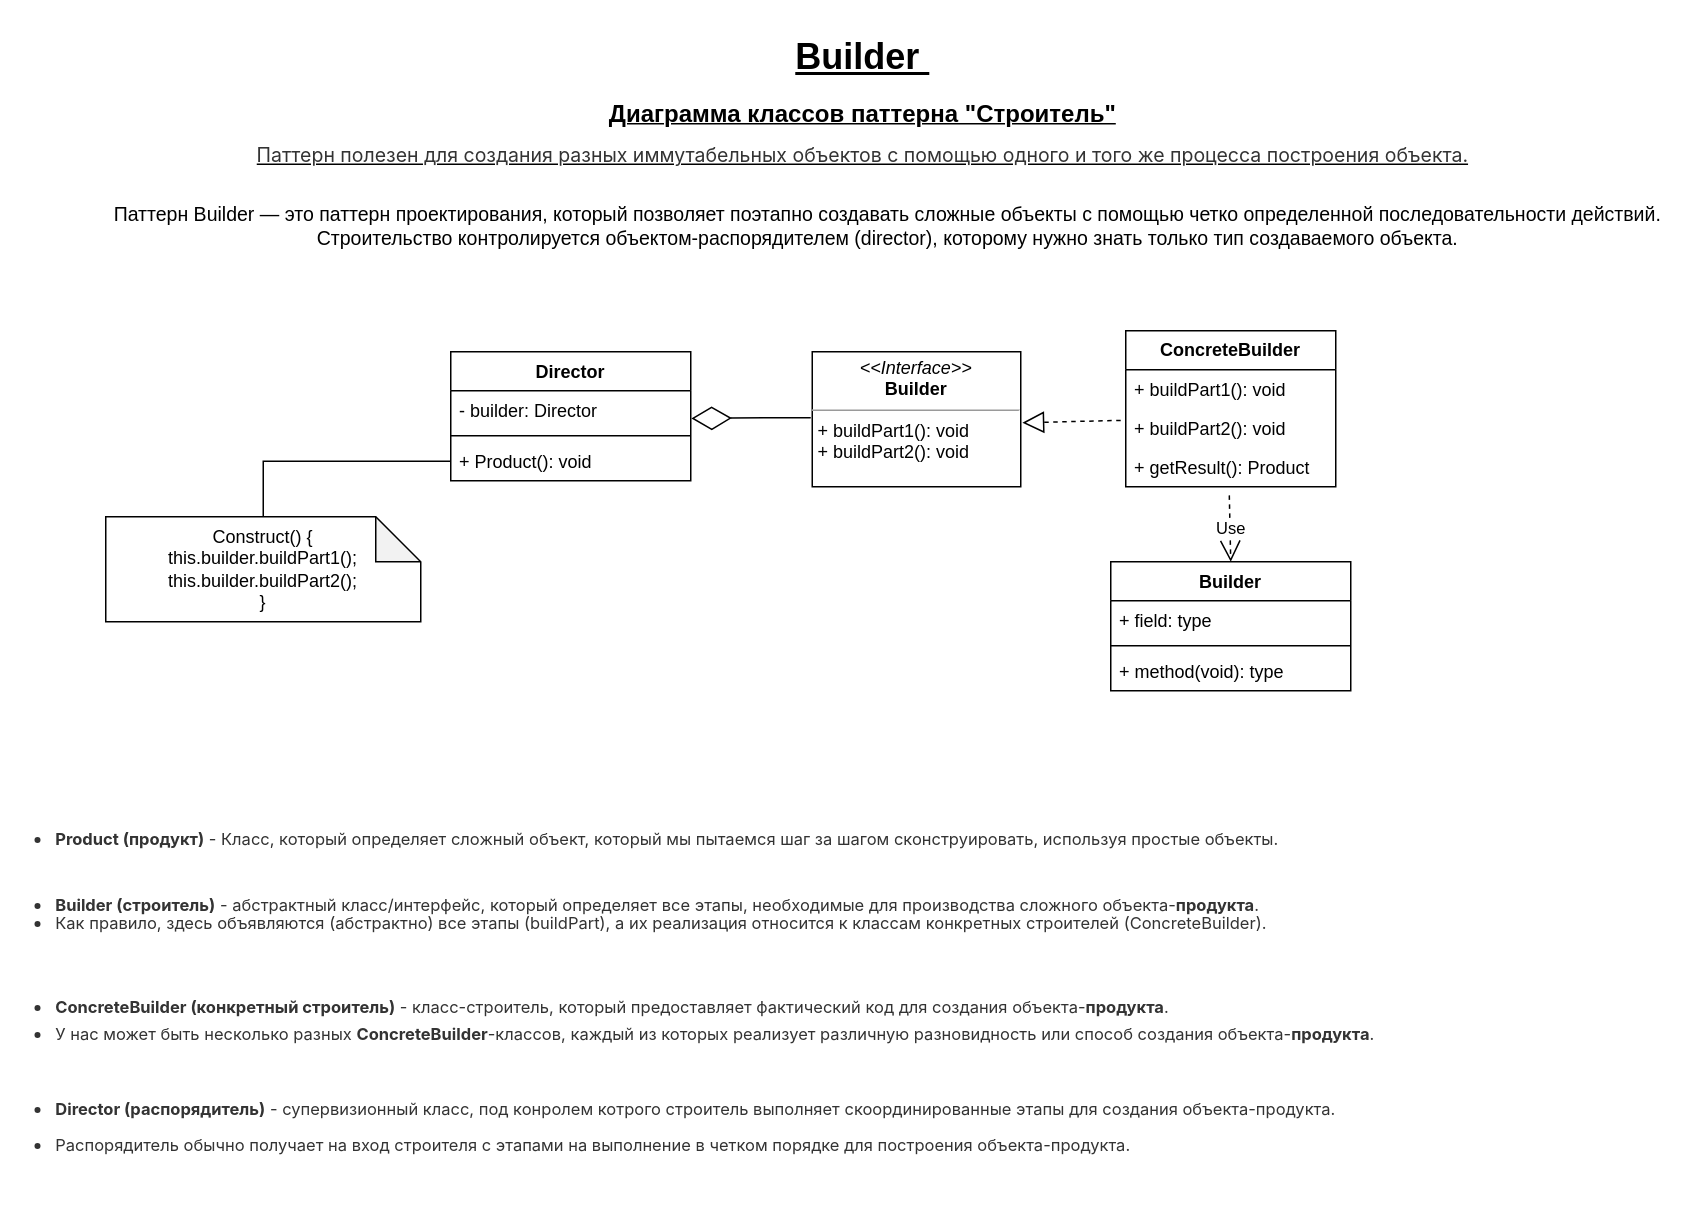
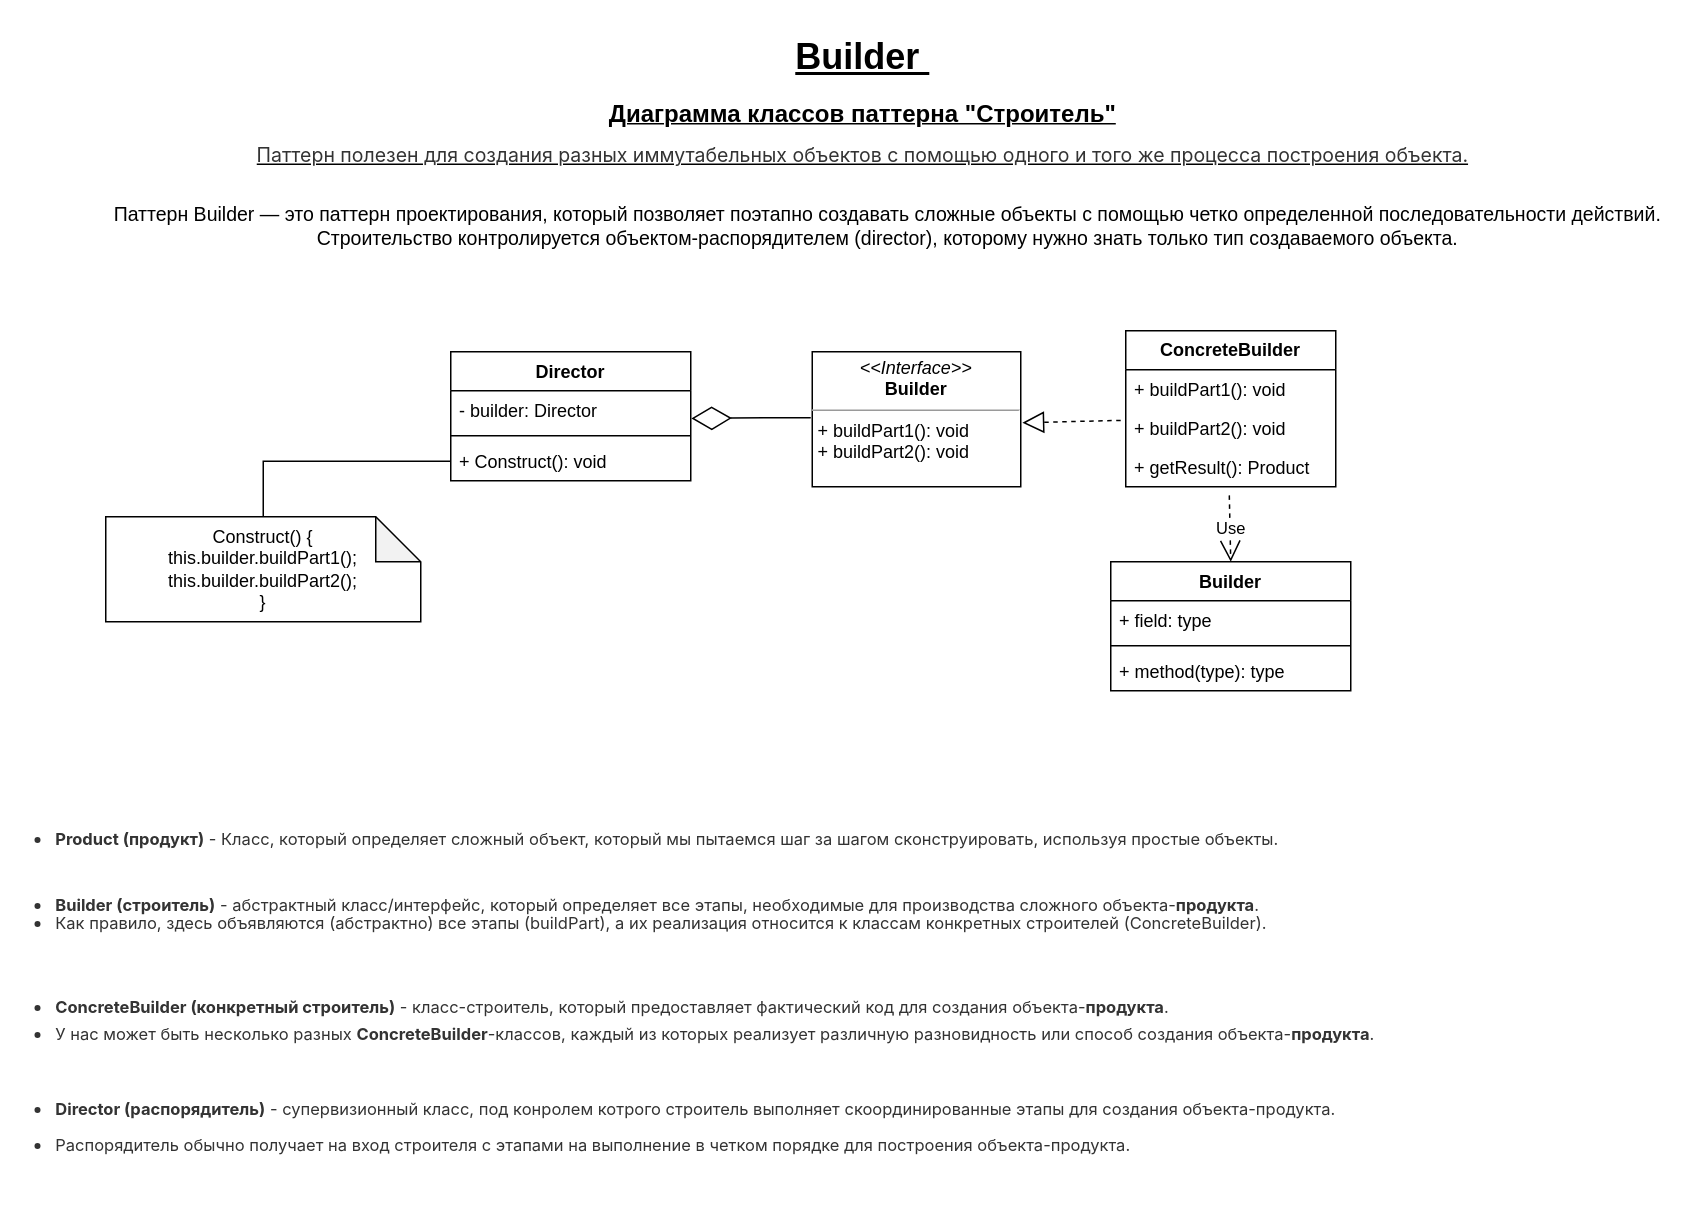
- <mxCell id="7" value="+ Product(): void" style="text;strokeColor=none;fillColor=none;align=left;verticalAlign=top;spacingLeft=4;spacingRight=4;overflow=hidden;rotatable=0;points=[[0,0.5],[1,0.5]];portConstraint=eastwest;whiteSpace=wrap;html=1;" vertex="1" parent="4"><mxGeometry y="60" width="160" height="26" as="geometry" /></mxCell>
+ <mxCell id="7" value="+ Construct(): void" style="text;strokeColor=none;fillColor=none;align=left;verticalAlign=top;spacingLeft=4;spacingRight=4;overflow=hidden;rotatable=0;points=[[0,0.5],[1,0.5]];portConstraint=eastwest;whiteSpace=wrap;html=1;" vertex="1" parent="4"><mxGeometry y="60" width="160" height="26" as="geometry" /></mxCell>
- <mxCell id="14" value="+ method(void): type" style="text;strokeColor=none;fillColor=none;align=left;verticalAlign=top;spacingLeft=4;spacingRight=4;overflow=hidden;rotatable=0;points=[[0,0.5],[1,0.5]];portConstraint=eastwest;whiteSpace=wrap;html=1;" vertex="1" parent="11"><mxGeometry y="60" width="160" height="26" as="geometry" /></mxCell>
+ <mxCell id="14" value="+ method(type): type" style="text;strokeColor=none;fillColor=none;align=left;verticalAlign=top;spacingLeft=4;spacingRight=4;overflow=hidden;rotatable=0;points=[[0,0.5],[1,0.5]];portConstraint=eastwest;whiteSpace=wrap;html=1;" vertex="1" parent="11"><mxGeometry y="60" width="160" height="26" as="geometry" /></mxCell>
